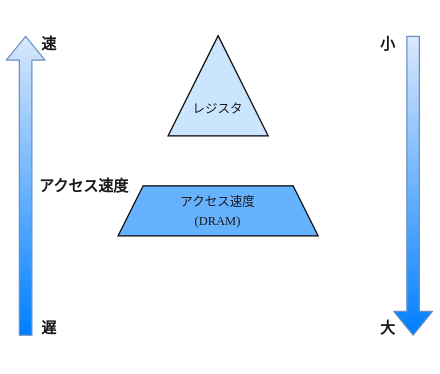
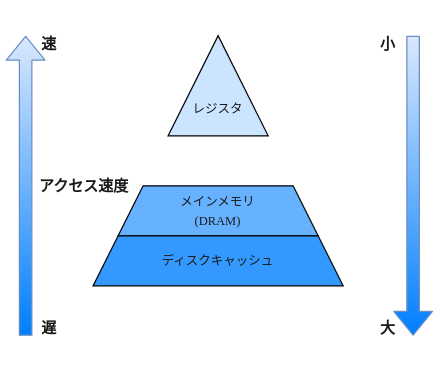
- <mxCell id="3" value="&lt;font style=&quot;font-size: 10px;&quot;&gt;アクセス速度&lt;br&gt;(DRAM)&lt;/font&gt;" style="shape=trapezoid;perimeter=trapezoidPerimeter;whiteSpace=wrap;html=1;fixedSize=1;strokeColor=#000000;fillColor=#66B2FF;fontFamily=Times New Roman;fontColor=#1A1A1A;" vertex="1" parent="1"><mxGeometry x="94" y="148" width="160" height="40" as="geometry" /></mxCell>
+ <mxCell id="3" value="&lt;font style=&quot;font-size: 10px;&quot;&gt;メインメモリ&lt;br&gt;(DRAM)&lt;/font&gt;" style="shape=trapezoid;perimeter=trapezoidPerimeter;whiteSpace=wrap;html=1;fixedSize=1;strokeColor=#000000;fillColor=#66B2FF;fontFamily=Times New Roman;fontColor=#1A1A1A;" vertex="1" parent="1"><mxGeometry x="94" y="148" width="160" height="40" as="geometry" /></mxCell>
+ <mxCell id="4" value="&lt;span style=&quot;font-size: 10px;&quot;&gt;ディスクキャッシュ&lt;/span&gt;" style="shape=trapezoid;perimeter=trapezoidPerimeter;whiteSpace=wrap;html=1;fixedSize=1;strokeColor=#000000;fillColor=#3399FF;fontFamily=Times New Roman;fontColor=#1A1A1A;" vertex="1" parent="1"><mxGeometry x="74" y="188" width="200" height="40" as="geometry" /></mxCell>
